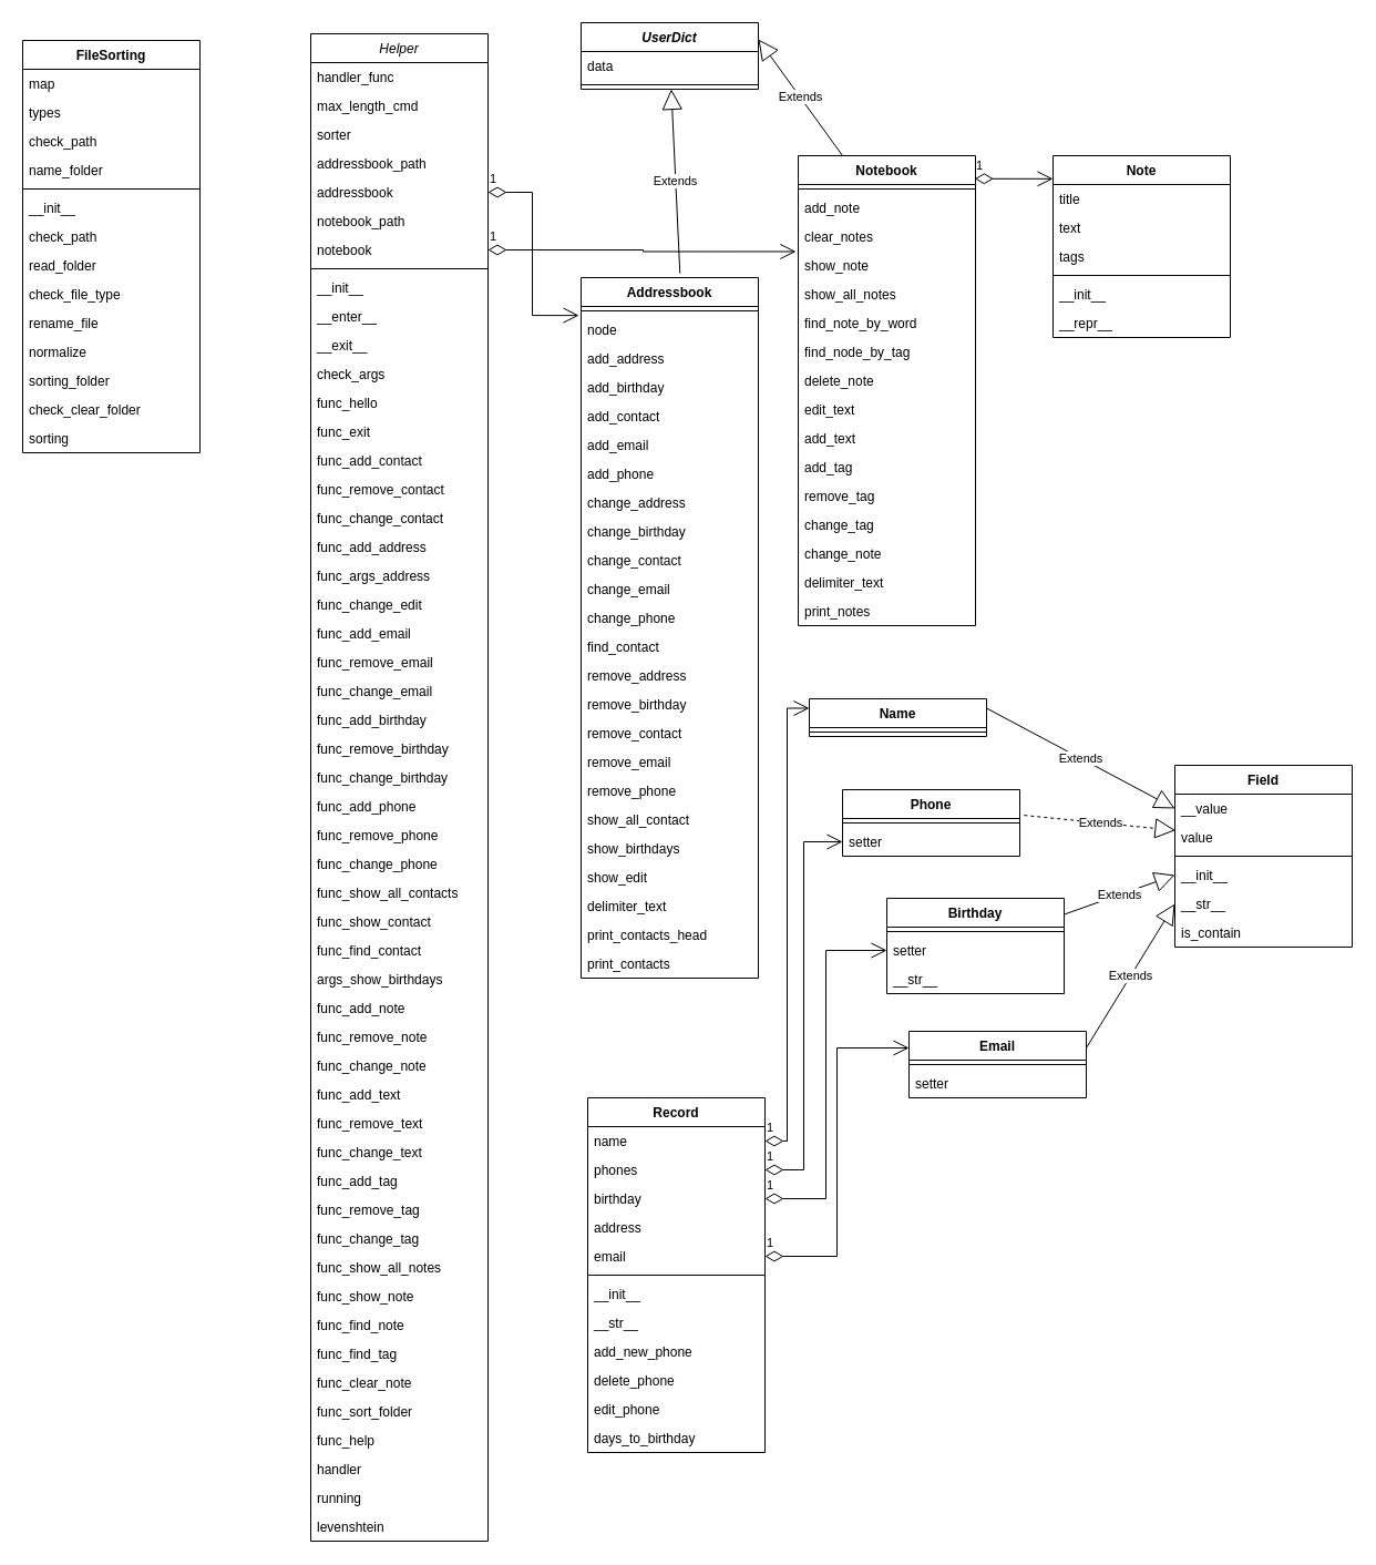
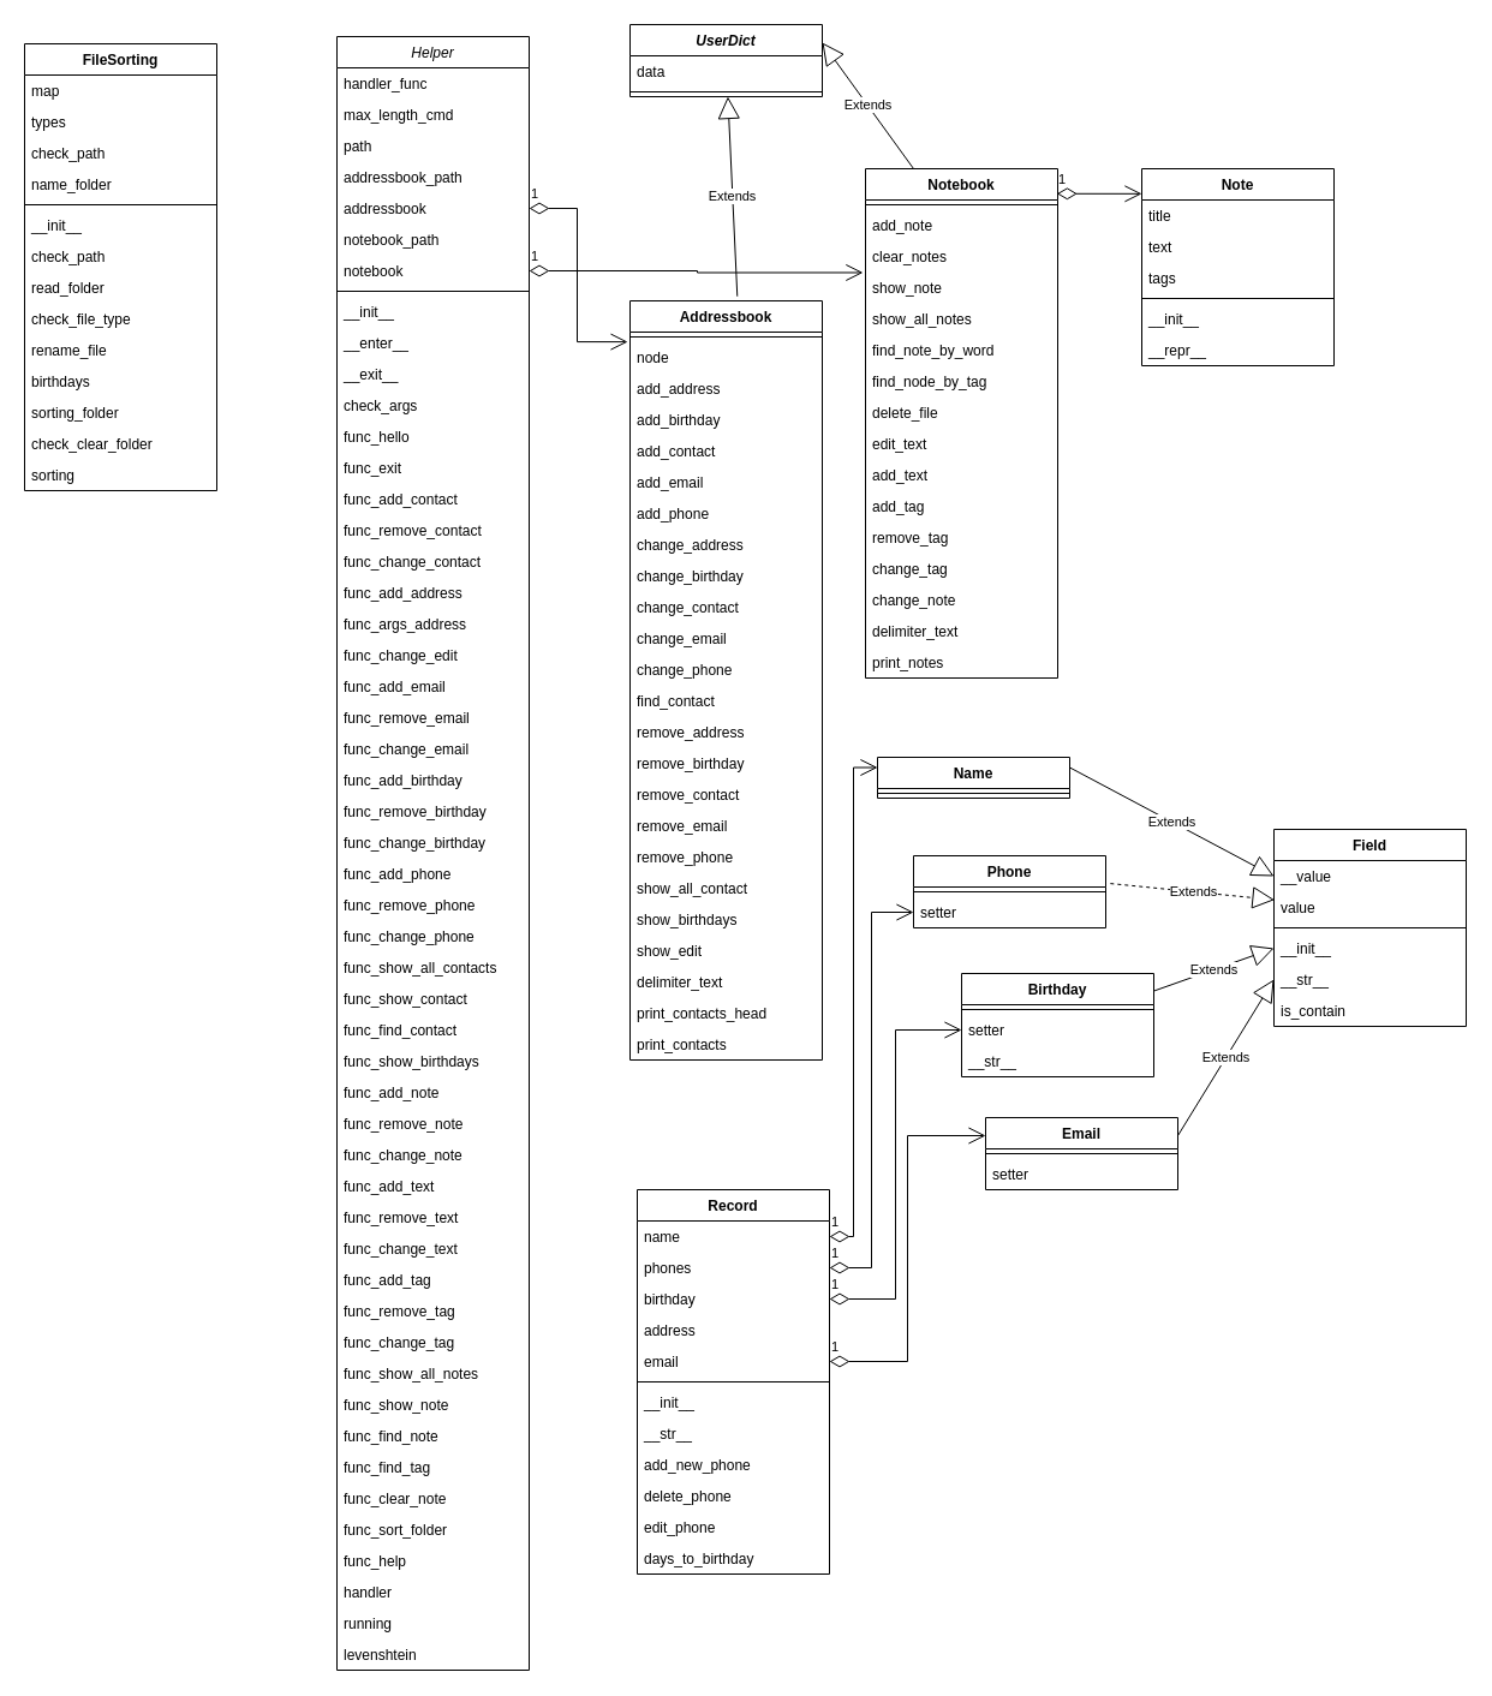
- <mxCell id="5" value="sorter" style="text;align=left;verticalAlign=top;spacingLeft=4;spacingRight=4;overflow=hidden;rotatable=0;points=[[0,0.5],[1,0.5]];portConstraint=eastwest;rounded=0;shadow=0;html=0;" parent="2" vertex="1"><mxGeometry y="78" width="160" height="26" as="geometry" /></mxCell>
+ <mxCell id="5" value="path" style="text;align=left;verticalAlign=top;spacingLeft=4;spacingRight=4;overflow=hidden;rotatable=0;points=[[0,0.5],[1,0.5]];portConstraint=eastwest;rounded=0;shadow=0;html=0;" parent="2" vertex="1"><mxGeometry y="78" width="160" height="26" as="geometry" /></mxCell>
- <mxCell id="162" value="normalize" style="text;strokeColor=none;fillColor=none;align=left;verticalAlign=top;spacingLeft=4;spacingRight=4;overflow=hidden;rotatable=0;points=[[0,0.5],[1,0.5]];portConstraint=eastwest;" vertex="1" parent="151"><mxGeometry y="268" width="160" height="26" as="geometry" /></mxCell>
+ <mxCell id="162" value="birthdays" style="text;strokeColor=none;fillColor=none;align=left;verticalAlign=top;spacingLeft=4;spacingRight=4;overflow=hidden;rotatable=0;points=[[0,0.5],[1,0.5]];portConstraint=eastwest;" vertex="1" parent="151"><mxGeometry y="268" width="160" height="26" as="geometry" /></mxCell>
- <mxCell id="93" value="delete_note" style="text;strokeColor=none;fillColor=none;align=left;verticalAlign=top;spacingLeft=4;spacingRight=4;overflow=hidden;rotatable=0;points=[[0,0.5],[1,0.5]];portConstraint=eastwest;" vertex="1" parent="85"><mxGeometry y="190" width="160" height="26" as="geometry" /></mxCell>
+ <mxCell id="93" value="delete_file" style="text;strokeColor=none;fillColor=none;align=left;verticalAlign=top;spacingLeft=4;spacingRight=4;overflow=hidden;rotatable=0;points=[[0,0.5],[1,0.5]];portConstraint=eastwest;" vertex="1" parent="85"><mxGeometry y="190" width="160" height="26" as="geometry" /></mxCell>
- <mxCell id="35" value="args_show_birthdays" style="text;align=left;verticalAlign=top;spacingLeft=4;spacingRight=4;overflow=hidden;rotatable=0;points=[[0,0.5],[1,0.5]];portConstraint=eastwest;" vertex="1" parent="2"><mxGeometry y="840" width="160" height="26" as="geometry" /></mxCell>
+ <mxCell id="35" value="func_show_birthdays" style="text;align=left;verticalAlign=top;spacingLeft=4;spacingRight=4;overflow=hidden;rotatable=0;points=[[0,0.5],[1,0.5]];portConstraint=eastwest;" vertex="1" parent="2"><mxGeometry y="840" width="160" height="26" as="geometry" /></mxCell>
